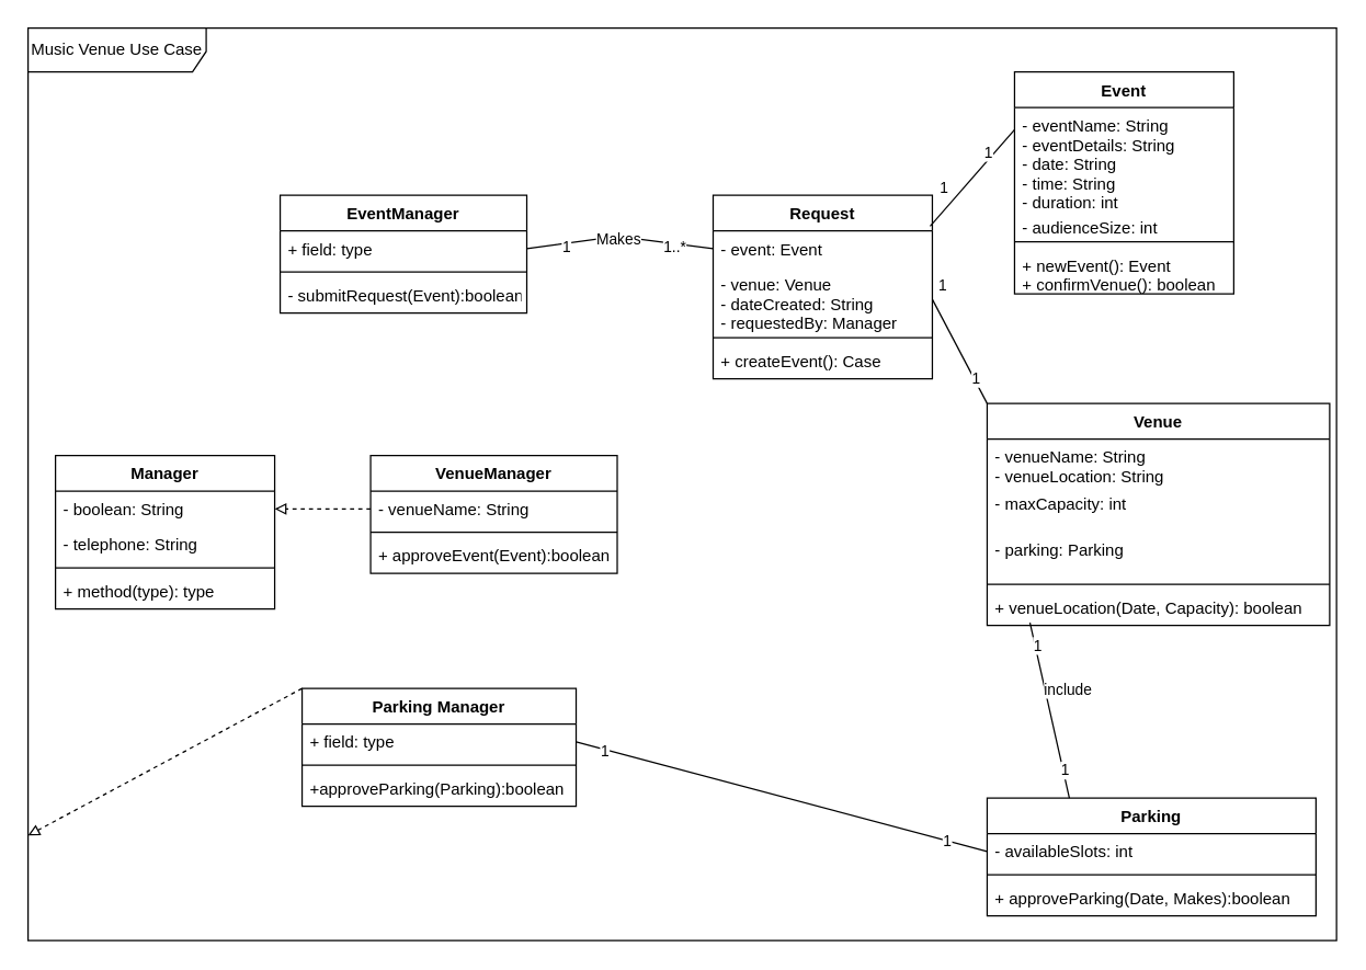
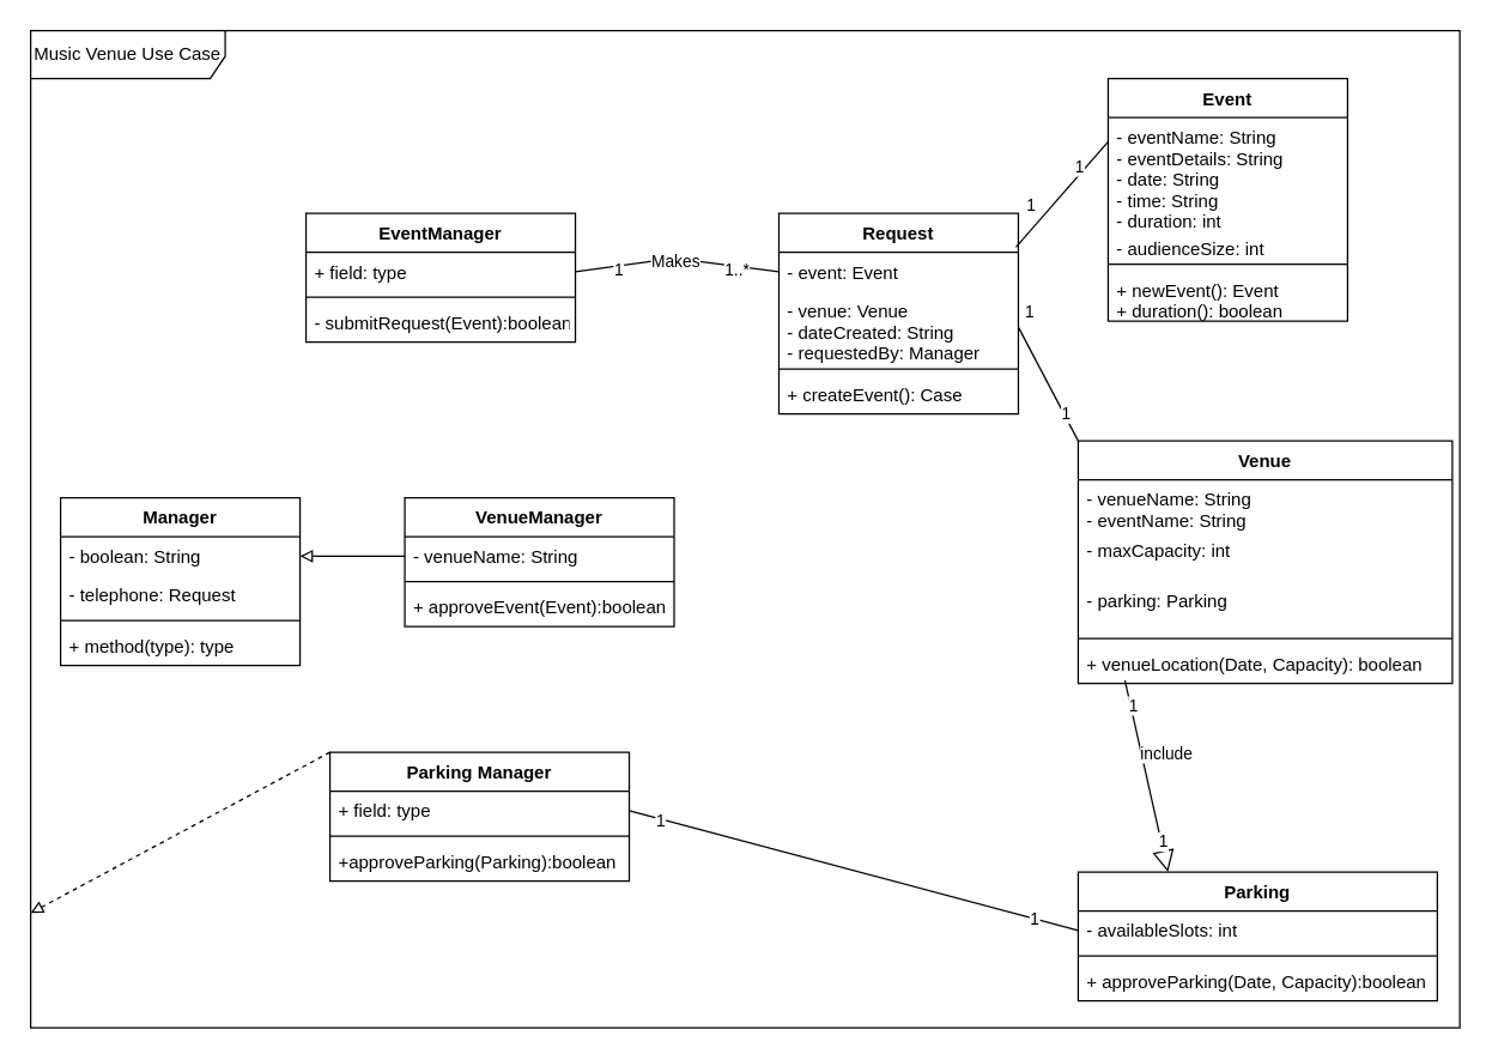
- <mxCell id="25" value="+ newEvent(): Event&#10;+ confirmVenue(): boolean" style="text;strokeColor=none;fillColor=none;align=left;verticalAlign=top;spacingLeft=4;spacingRight=4;overflow=hidden;rotatable=0;points=[[0,0.5],[1,0.5]];portConstraint=eastwest;fontColor=default;" vertex="1" parent="21"><mxGeometry y="128" width="160" height="34" as="geometry" /></mxCell>
+ <mxCell id="25" value="+ newEvent(): Event&#10;+ duration(): boolean" style="text;strokeColor=none;fillColor=none;align=left;verticalAlign=top;spacingLeft=4;spacingRight=4;overflow=hidden;rotatable=0;points=[[0,0.5],[1,0.5]];portConstraint=eastwest;fontColor=default;" vertex="1" parent="21"><mxGeometry y="128" width="160" height="34" as="geometry" /></mxCell>
- <mxCell id="27" value="- venueName: String&#10;- venueLocation: String&#10;" style="text;strokeColor=none;fillColor=none;align=left;verticalAlign=top;spacingLeft=4;spacingRight=4;overflow=hidden;rotatable=0;points=[[0,0.5],[1,0.5]];portConstraint=eastwest;" vertex="1" parent="26"><mxGeometry y="26" width="250" height="34" as="geometry" /></mxCell>
+ <mxCell id="27" value="- venueName: String&#10;- eventName: String&#10;" style="text;strokeColor=none;fillColor=none;align=left;verticalAlign=top;spacingLeft=4;spacingRight=4;overflow=hidden;rotatable=0;points=[[0,0.5],[1,0.5]];portConstraint=eastwest;" vertex="1" parent="26"><mxGeometry y="26" width="250" height="34" as="geometry" /></mxCell>
- <mxCell id="48" style="edgeStyle=none;rounded=0;orthogonalLoop=1;jettySize=auto;html=1;exitX=0;exitY=0.5;exitDx=0;exitDy=0;entryX=1;entryY=0.5;entryDx=0;entryDy=0;labelBackgroundColor=default;fontColor=default;endArrow=block;endFill=0;strokeColor=default;dashed=1;" edge="1" parent="1" source="9" target="37"><mxGeometry relative="1" as="geometry" /></mxCell>
+ <mxCell id="48" style="edgeStyle=none;rounded=0;orthogonalLoop=1;jettySize=auto;html=1;exitX=0;exitY=0.5;exitDx=0;exitDy=0;entryX=1;entryY=0.5;entryDx=0;entryDy=0;labelBackgroundColor=default;fontColor=default;endArrow=block;endFill=0;strokeColor=default;dashed=0;" edge="1" parent="1" source="9" target="37"><mxGeometry relative="1" as="geometry" /></mxCell>
- <mxCell id="38" value="- telephone: String" style="text;strokeColor=none;fillColor=none;align=left;verticalAlign=top;spacingLeft=4;spacingRight=4;overflow=hidden;rotatable=0;points=[[0,0.5],[1,0.5]];portConstraint=eastwest;fontColor=default;" vertex="1" parent="36"><mxGeometry y="52" width="160" height="26" as="geometry" /></mxCell>
+ <mxCell id="38" value="- telephone: Request" style="text;strokeColor=none;fillColor=none;align=left;verticalAlign=top;spacingLeft=4;spacingRight=4;overflow=hidden;rotatable=0;points=[[0,0.5],[1,0.5]];portConstraint=eastwest;fontColor=default;" vertex="1" parent="36"><mxGeometry y="52" width="160" height="26" as="geometry" /></mxCell>
- <mxCell id="41" value="include" style="endArrow=none;html=1;endSize=12;startArrow=none;startSize=14;startFill=0;align=left;verticalAlign=bottom;rounded=0;exitX=0.125;exitY=0.923;exitDx=0;exitDy=0;exitPerimeter=0;entryX=0.25;entryY=0;entryDx=0;entryDy=0;strokeColor=default;labelBackgroundColor=default;fontColor=default;endFill=0;" edge="1" parent="1" source="31" target="32"><mxGeometry x="-0.108" y="-4" relative="1" as="geometry"><mxPoint x="640" y="372" as="sourcePoint" /><mxPoint x="800" y="372" as="targetPoint" /><mxPoint as="offset" /></mxGeometry></mxCell>
+ <mxCell id="41" value="include" style="endArrow=block;html=1;endSize=12;startArrow=none;startSize=14;startFill=0;align=left;verticalAlign=bottom;rounded=0;exitX=0.125;exitY=0.923;exitDx=0;exitDy=0;exitPerimeter=0;entryX=0.25;entryY=0;entryDx=0;entryDy=0;strokeColor=default;labelBackgroundColor=default;fontColor=default;endFill=0;" edge="1" parent="1" source="31" target="32"><mxGeometry x="-0.108" y="-4" relative="1" as="geometry"><mxPoint x="640" y="372" as="sourcePoint" /><mxPoint x="800" y="372" as="targetPoint" /><mxPoint as="offset" /></mxGeometry></mxCell>
- <mxCell id="35" value="+ approveParking(Date, Makes):boolean" style="text;strokeColor=none;fillColor=none;align=left;verticalAlign=top;spacingLeft=4;spacingRight=4;overflow=hidden;rotatable=0;points=[[0,0.5],[1,0.5]];portConstraint=eastwest;fontColor=default;" vertex="1" parent="32"><mxGeometry y="60" width="240" height="26" as="geometry" /></mxCell>
+ <mxCell id="35" value="+ approveParking(Date, Capacity):boolean" style="text;strokeColor=none;fillColor=none;align=left;verticalAlign=top;spacingLeft=4;spacingRight=4;overflow=hidden;rotatable=0;points=[[0,0.5],[1,0.5]];portConstraint=eastwest;fontColor=default;" vertex="1" parent="32"><mxGeometry y="60" width="240" height="26" as="geometry" /></mxCell>
